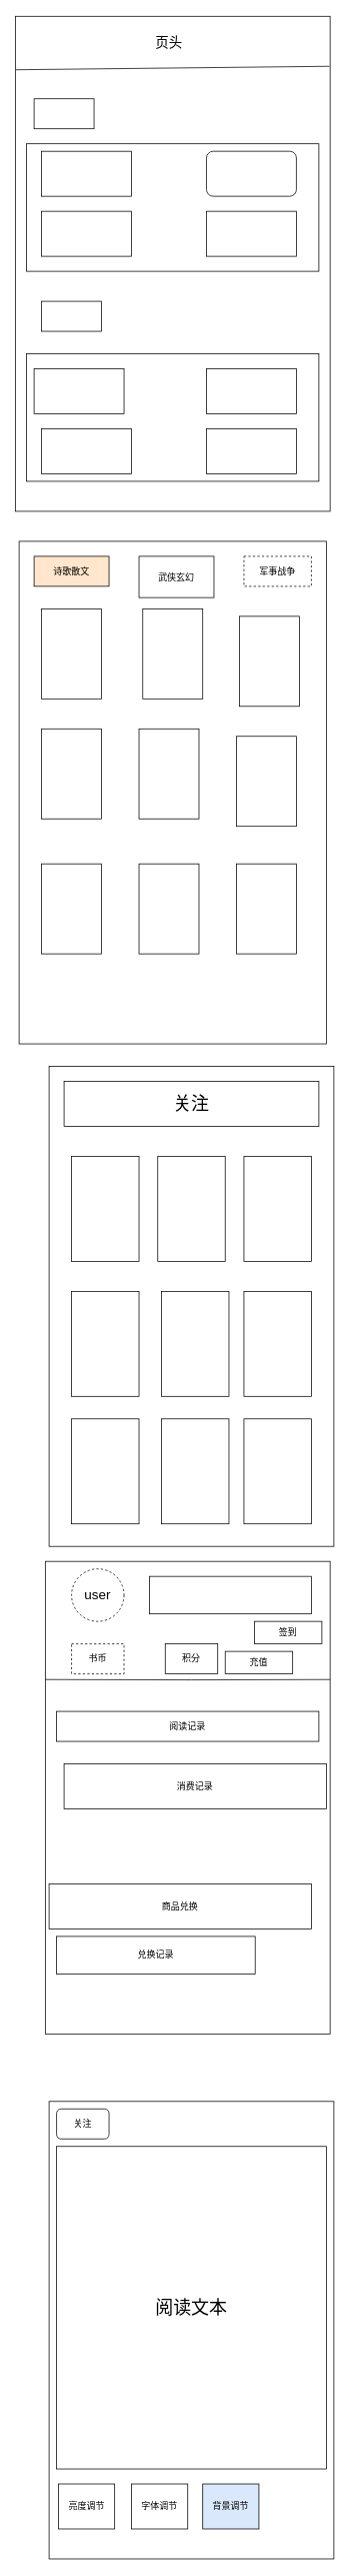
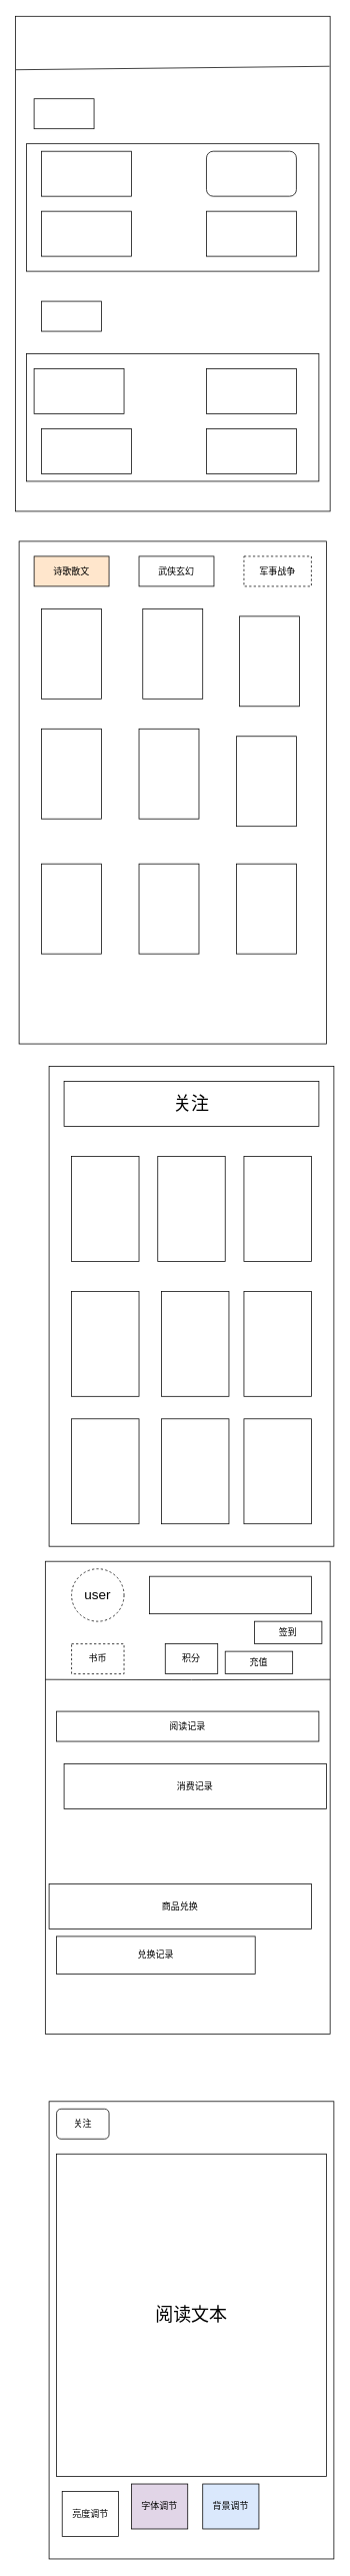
- <mxCell id="4" value="&lt;font style=&quot;font-size: 18px;&quot;&gt;页头&lt;/font&gt;" style="text;html=1;strokeColor=none;fillColor=none;align=center;verticalAlign=middle;whiteSpace=wrap;rounded=0;" vertex="1" parent="1"><mxGeometry x="195" y="40" width="60" height="30" as="geometry" /></mxCell>
- <mxCell id="19" value="武侠玄幻" style="rounded=0;whiteSpace=wrap;html=1;" vertex="1" parent="1"><mxGeometry x="185" y="740" width="100" height="55" as="geometry" /></mxCell>
+ <mxCell id="19" value="武侠玄幻" style="rounded=0;whiteSpace=wrap;html=1;" vertex="1" parent="1"><mxGeometry x="185" y="740" width="100" height="40" as="geometry" /></mxCell>
- <mxCell id="59" value="&lt;font style=&quot;font-size: 24px;&quot;&gt;阅读文本&lt;/font&gt;" style="rounded=0;whiteSpace=wrap;html=1;" vertex="1" parent="1"><mxGeometry x="75" y="2860" width="360" height="430" as="geometry" /></mxCell>
+ <mxCell id="59" value="&lt;font style=&quot;font-size: 24px;&quot;&gt;阅读文本&lt;/font&gt;" style="rounded=0;whiteSpace=wrap;html=1;" vertex="1" parent="1"><mxGeometry x="75" y="2870" width="360" height="430" as="geometry" /></mxCell>
- <mxCell id="56" value="亮度调节" style="rounded=0;whiteSpace=wrap;html=1;" vertex="1" parent="1"><mxGeometry x="77.5" y="3310" width="75" height="60" as="geometry" /></mxCell>
+ <mxCell id="56" value="亮度调节" style="rounded=0;whiteSpace=wrap;html=1;" vertex="1" parent="1"><mxGeometry x="82.5" y="3320" width="75" height="60" as="geometry" /></mxCell>
- <mxCell id="57" value="字体调节" style="rounded=0;whiteSpace=wrap;html=1;" vertex="1" parent="1"><mxGeometry x="175" y="3310" width="75" height="60" as="geometry" /></mxCell>
+ <mxCell id="57" value="字体调节" style="rounded=0;whiteSpace=wrap;html=1;fillColor=#e1d5e7;" vertex="1" parent="1"><mxGeometry x="175" y="3310" width="75" height="60" as="geometry" /></mxCell>
